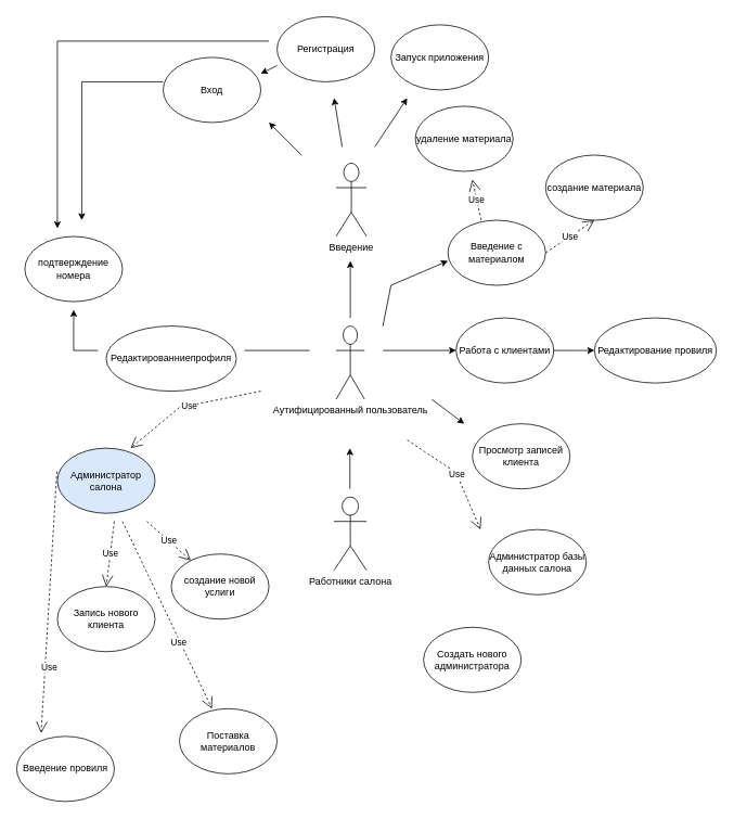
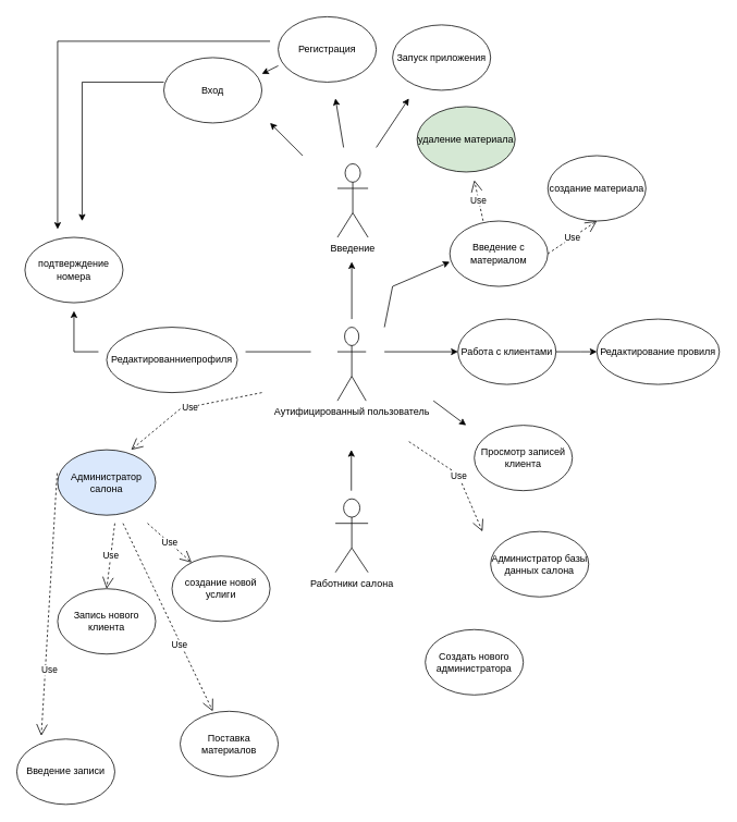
- <mxCell id="30" value="удаление материала" style="ellipse;whiteSpace=wrap;html=1;" vertex="1" parent="1"><mxGeometry x="510" y="130" width="120" height="80" as="geometry" /></mxCell>
+ <mxCell id="30" value="удаление материала" style="ellipse;whiteSpace=wrap;html=1;fillColor=#d5e8d4;" vertex="1" parent="1"><mxGeometry x="510" y="130" width="120" height="80" as="geometry" /></mxCell>
- <mxCell id="43" value="Введение провиля" style="ellipse;whiteSpace=wrap;html=1;" vertex="1" parent="1"><mxGeometry x="20" y="904" width="120" height="80" as="geometry" /></mxCell>
+ <mxCell id="43" value="Введение записи" style="ellipse;whiteSpace=wrap;html=1;" vertex="1" parent="1"><mxGeometry x="20" y="904" width="120" height="80" as="geometry" /></mxCell>
